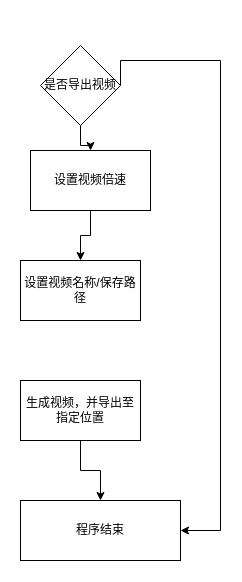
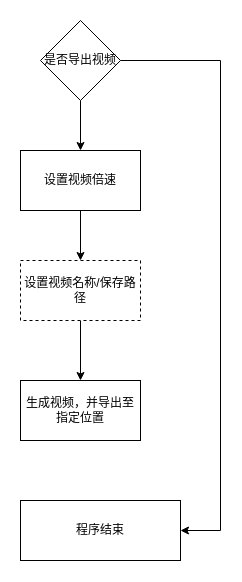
- <mxCell id="4" value="是否导出视频" style="rhombus;whiteSpace=wrap;html=1;" vertex="1" parent="1"><mxGeometry x="40" y="45" width="80" height="80" as="geometry" /></mxCell>
+ <mxCell id="4" value="是否导出视频" style="rhombus;whiteSpace=wrap;html=1;" vertex="1" parent="1"><mxGeometry x="40" y="20" width="80" height="80" as="geometry" /></mxCell>
- <mxCell id="6" value="设置视频倍速" style="rounded=0;whiteSpace=wrap;html=1;" vertex="1" parent="1"><mxGeometry x="30" y="150" width="120" height="60" as="geometry" /></mxCell>
+ <mxCell id="6" value="设置视频倍速" style="rounded=0;whiteSpace=wrap;html=1;" vertex="1" parent="1"><mxGeometry x="20" y="150" width="120" height="60" as="geometry" /></mxCell>
- <mxCell id="8" value="设置视频名称/保存路径" style="rounded=0;whiteSpace=wrap;html=1;" vertex="1" parent="1"><mxGeometry x="20" y="260" width="120" height="60" as="geometry" /></mxCell>
+ <mxCell id="8" value="设置视频名称/保存路径" style="rounded=0;whiteSpace=wrap;html=1;dashed=1;" vertex="1" parent="1"><mxGeometry x="20" y="260" width="120" height="60" as="geometry" /></mxCell>
+ <mxCell id="7" style="edgeStyle=orthogonalEdgeStyle;rounded=0;orthogonalLoop=1;jettySize=auto;html=1;exitX=0.5;exitY=1;exitDx=0;exitDy=0;" edge="1" parent="1" source="8" target="10"><mxGeometry relative="1" as="geometry" /></mxCell>
- <mxCell id="9" style="edgeStyle=orthogonalEdgeStyle;rounded=0;orthogonalLoop=1;jettySize=auto;html=1;exitX=0.5;exitY=1;exitDx=0;exitDy=0;" edge="1" parent="1" source="10" target="11"><mxGeometry relative="1" as="geometry" /></mxCell>
